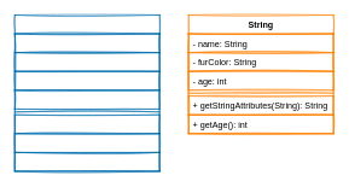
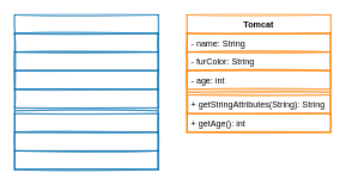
- <mxCell id="11" value="String" style="swimlane;fontStyle=1;align=center;verticalAlign=top;childLayout=stackLayout;horizontal=1;startSize=26;horizontalStack=0;resizeParent=1;resizeParentMax=0;resizeLast=0;collapsible=1;marginBottom=0;strokeColor=#FF8000;sketch=1;" parent="1" vertex="1"><mxGeometry x="260" y="20" width="200" height="164" as="geometry"><mxRectangle x="500" y="110" width="100" height="26" as="alternateBounds" /></mxGeometry></mxCell>
+ <mxCell id="11" value="Tomcat" style="swimlane;fontStyle=1;align=center;verticalAlign=top;childLayout=stackLayout;horizontal=1;startSize=26;horizontalStack=0;resizeParent=1;resizeParentMax=0;resizeLast=0;collapsible=1;marginBottom=0;strokeColor=#FF8000;sketch=1;" parent="1" vertex="1"><mxGeometry x="260" y="20" width="200" height="164" as="geometry"><mxRectangle x="500" y="110" width="100" height="26" as="alternateBounds" /></mxGeometry></mxCell>
